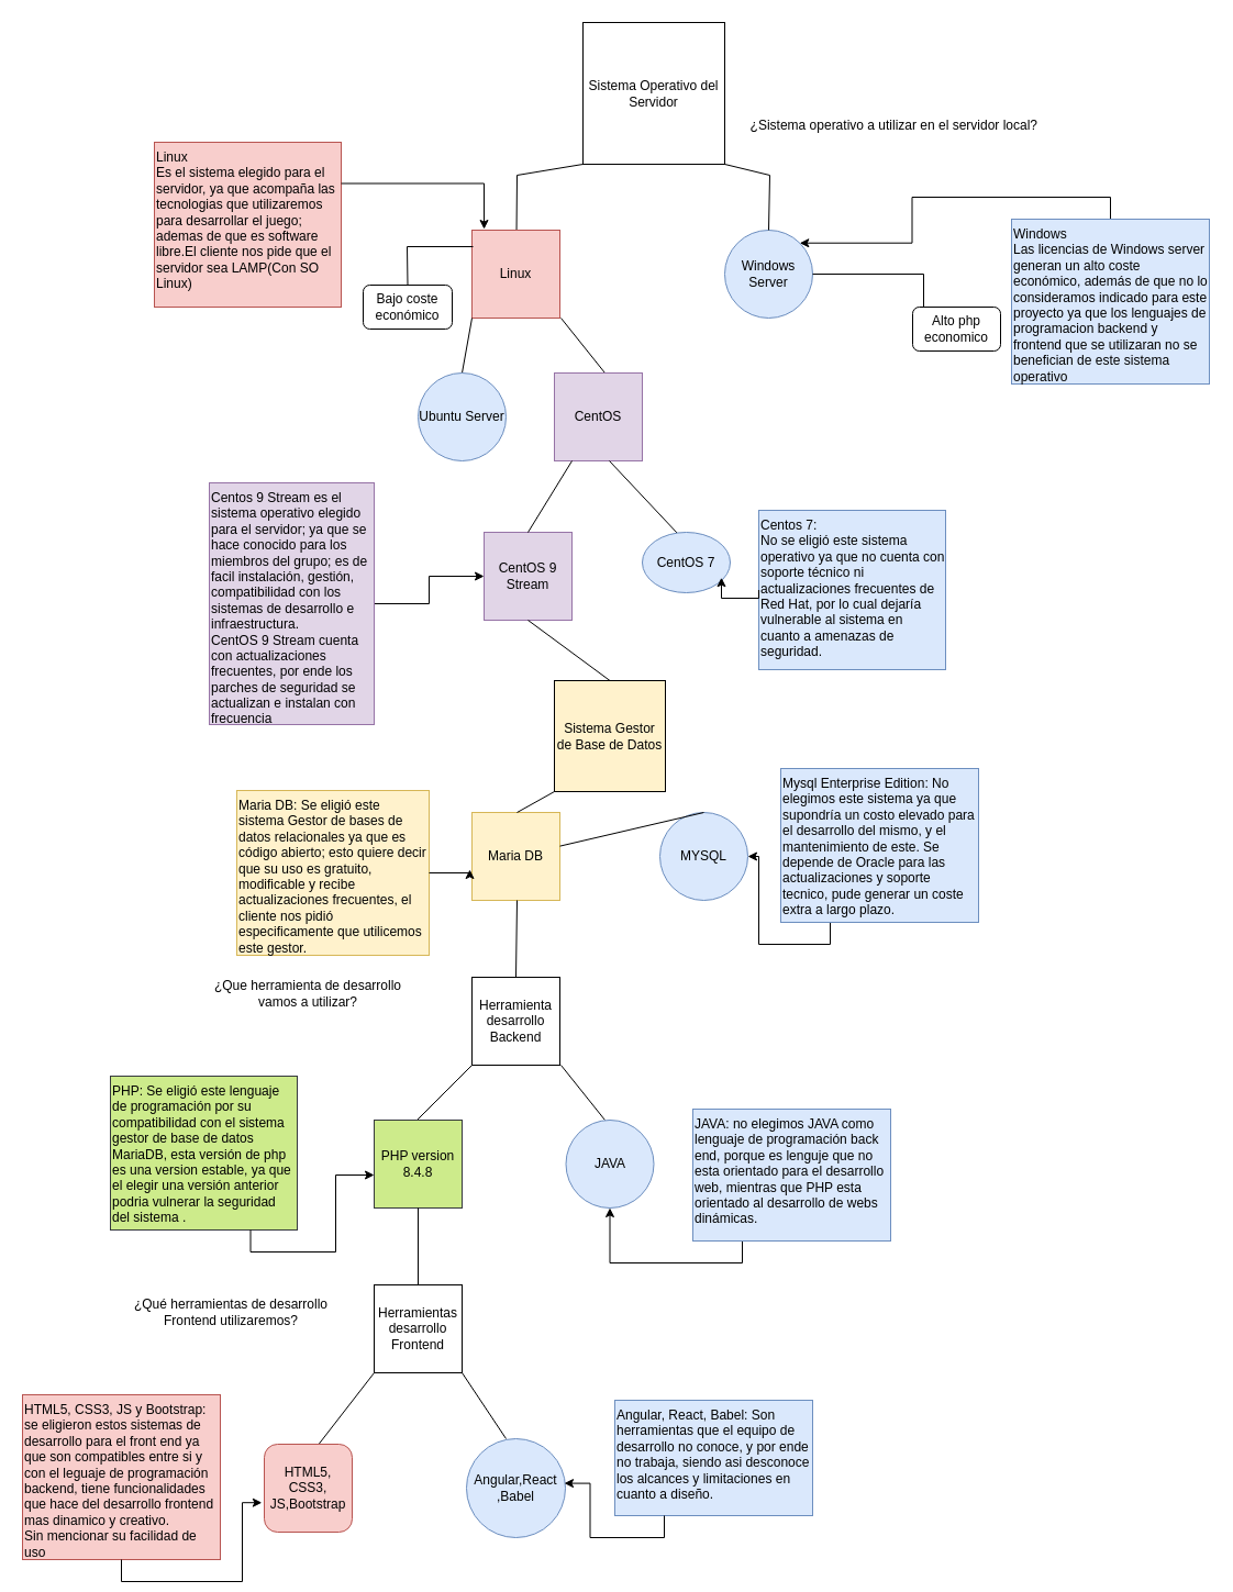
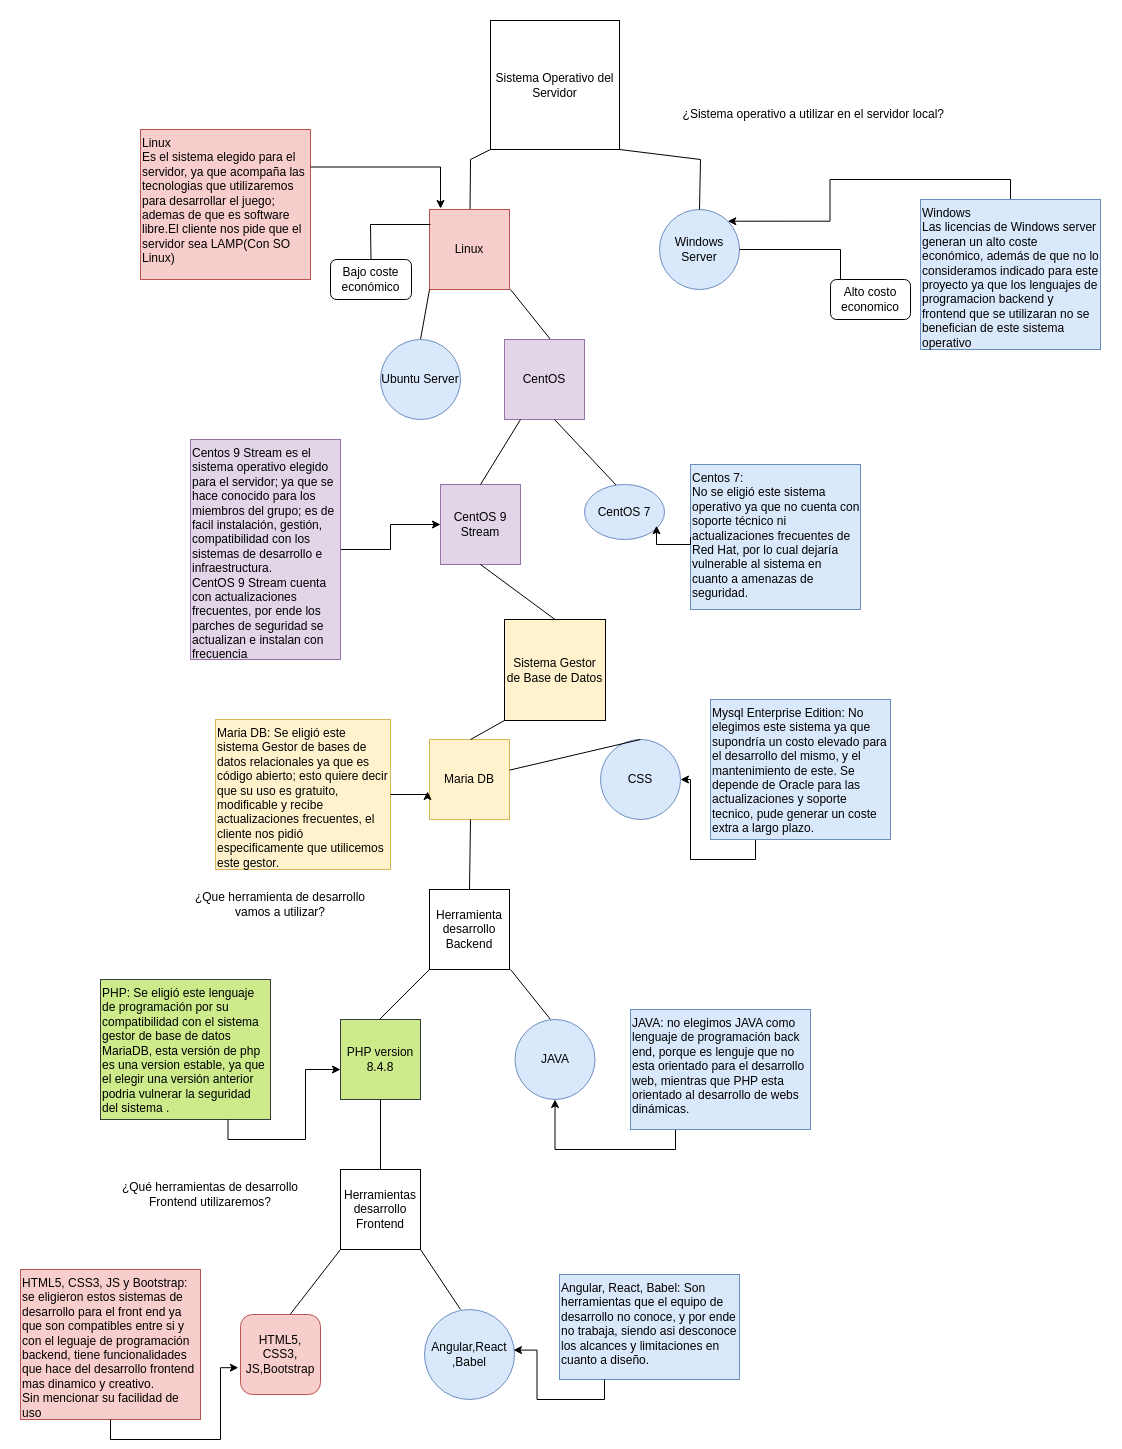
- <mxCell id="2" value="Sistema Operativo del Servidor" style="whiteSpace=wrap;html=1;aspect=fixed;" parent="1" vertex="1"><mxGeometry x="530" y="20" width="129" height="129" as="geometry" /></mxCell>
+ <mxCell id="2" value="Sistema Operativo del Servidor" style="whiteSpace=wrap;html=1;aspect=fixed;" parent="1" vertex="1"><mxGeometry x="490" y="20" width="129" height="129" as="geometry" /></mxCell>
- <mxCell id="9" value="Alto php economico" style="rounded=1;whiteSpace=wrap;html=1;" parent="1" vertex="1"><mxGeometry x="830" y="279" width="80" height="40" as="geometry" /></mxCell>
+ <mxCell id="9" value="Alto costo economico" style="rounded=1;whiteSpace=wrap;html=1;" parent="1" vertex="1"><mxGeometry x="830" y="279" width="80" height="40" as="geometry" /></mxCell>
- <mxCell id="26" value="MYSQL" style="ellipse;whiteSpace=wrap;html=1;aspect=fixed;fillColor=#dae8fc;strokeColor=#6c8ebf;" parent="1" vertex="1"><mxGeometry x="600" y="739" width="80" height="80" as="geometry" /></mxCell>
+ <mxCell id="26" value="CSS" style="ellipse;whiteSpace=wrap;html=1;aspect=fixed;fillColor=#dae8fc;strokeColor=#6c8ebf;" parent="1" vertex="1"><mxGeometry x="600" y="739" width="80" height="80" as="geometry" /></mxCell>
